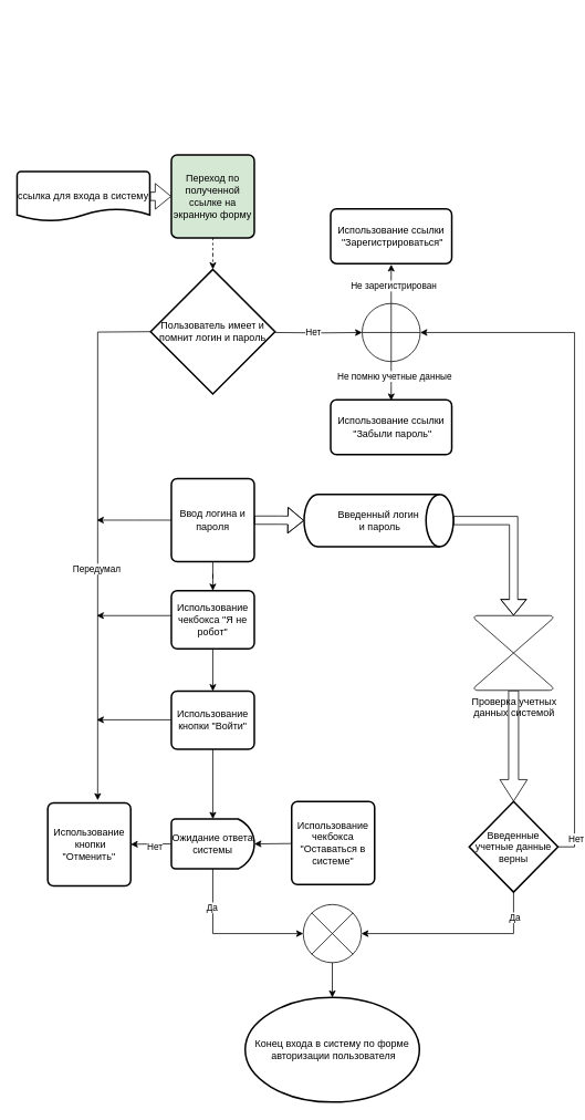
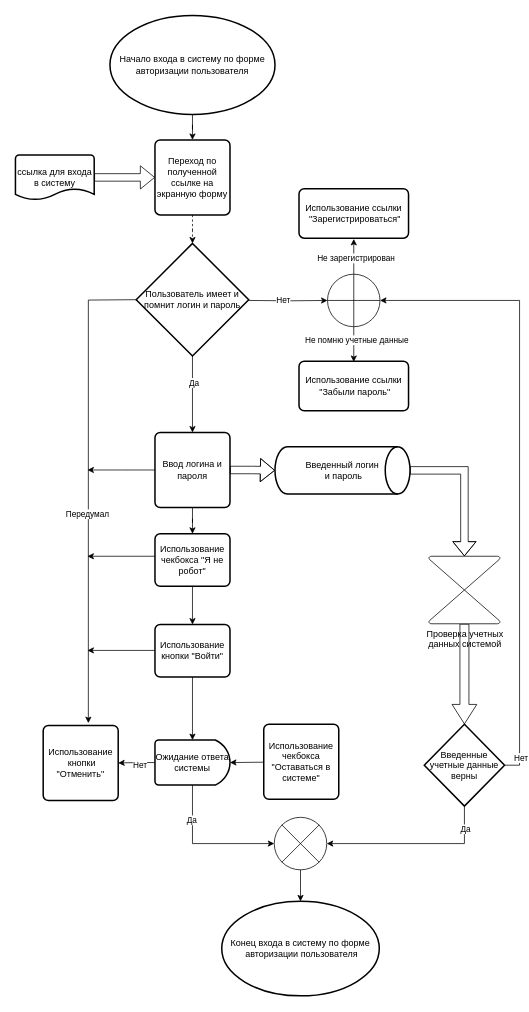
+ <mxCell id="3" value="Начало&amp;nbsp;входа в систему по форме авторизации пользователя" style="strokeWidth=2;html=1;shape=mxgraph.flowchart.start_1;whiteSpace=wrap;aspect=fixed;" parent="1" vertex="1"><mxGeometry x="146" y="20" width="220" height="132" as="geometry" /></mxCell>
+ <mxCell id="2" value="" style="edgeStyle=orthogonalEdgeStyle;rounded=0;orthogonalLoop=1;jettySize=auto;html=1;" parent="1" source="3" target="7" edge="1"><mxGeometry relative="1" as="geometry" /></mxCell>
- <mxCell id="5" value="ссылка для входа в систему" style="strokeWidth=2;html=1;shape=mxgraph.flowchart.document2;whiteSpace=wrap;size=0.25;" parent="1" vertex="1"><mxGeometry x="20" y="206" width="160" height="60" as="geometry" /></mxCell>
+ <mxCell id="5" value="ссылка для входа в систему" style="strokeWidth=2;html=1;shape=mxgraph.flowchart.document2;whiteSpace=wrap;size=0.25;" parent="1" vertex="1"><mxGeometry x="20" y="206" width="105" height="60" as="geometry" /></mxCell>
- <mxCell id="7" value="Переход по полученной ссылке на экранную форму" style="rounded=1;whiteSpace=wrap;html=1;absoluteArcSize=1;arcSize=14;strokeWidth=2;fillColor=#d5e8d4;" parent="1" vertex="1"><mxGeometry x="206" y="186" width="100" height="100" as="geometry" /></mxCell>
+ <mxCell id="7" value="Переход по полученной ссылке на экранную форму" style="rounded=1;whiteSpace=wrap;html=1;absoluteArcSize=1;arcSize=14;strokeWidth=2;" parent="1" vertex="1"><mxGeometry x="206" y="186" width="100" height="100" as="geometry" /></mxCell>
+ <mxCell id="11" value="" style="edgeStyle=orthogonalEdgeStyle;rounded=0;orthogonalLoop=1;jettySize=auto;html=1;" parent="1" source="17" target="10" edge="1"><mxGeometry relative="1" as="geometry" /></mxCell>
+ <mxCell id="12" value="Да" style="edgeLabel;html=1;align=center;verticalAlign=middle;resizable=0;points=[];" parent="11" vertex="1" connectable="0"><mxGeometry x="-0.324" y="1" relative="1" as="geometry"><mxPoint y="1" as="offset" /></mxGeometry></mxCell>
